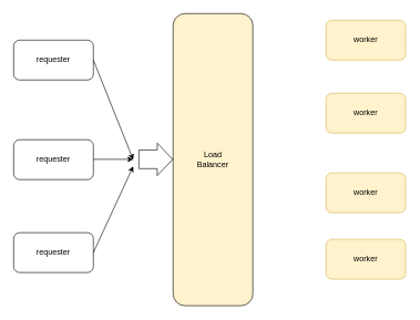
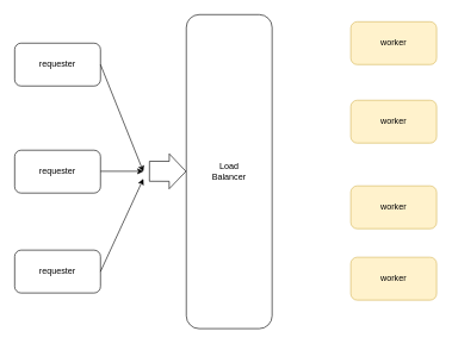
- <mxCell id="3" value="Load&lt;br&gt;Balancer" style="rounded=1;whiteSpace=wrap;html=1;fillColor=#fff2cc;" vertex="1" parent="1"><mxGeometry x="260" y="20" width="120" height="440" as="geometry" /></mxCell>
+ <mxCell id="3" value="Load&lt;br&gt;Balancer" style="rounded=1;whiteSpace=wrap;html=1;" vertex="1" parent="1"><mxGeometry x="260" y="20" width="120" height="440" as="geometry" /></mxCell>
